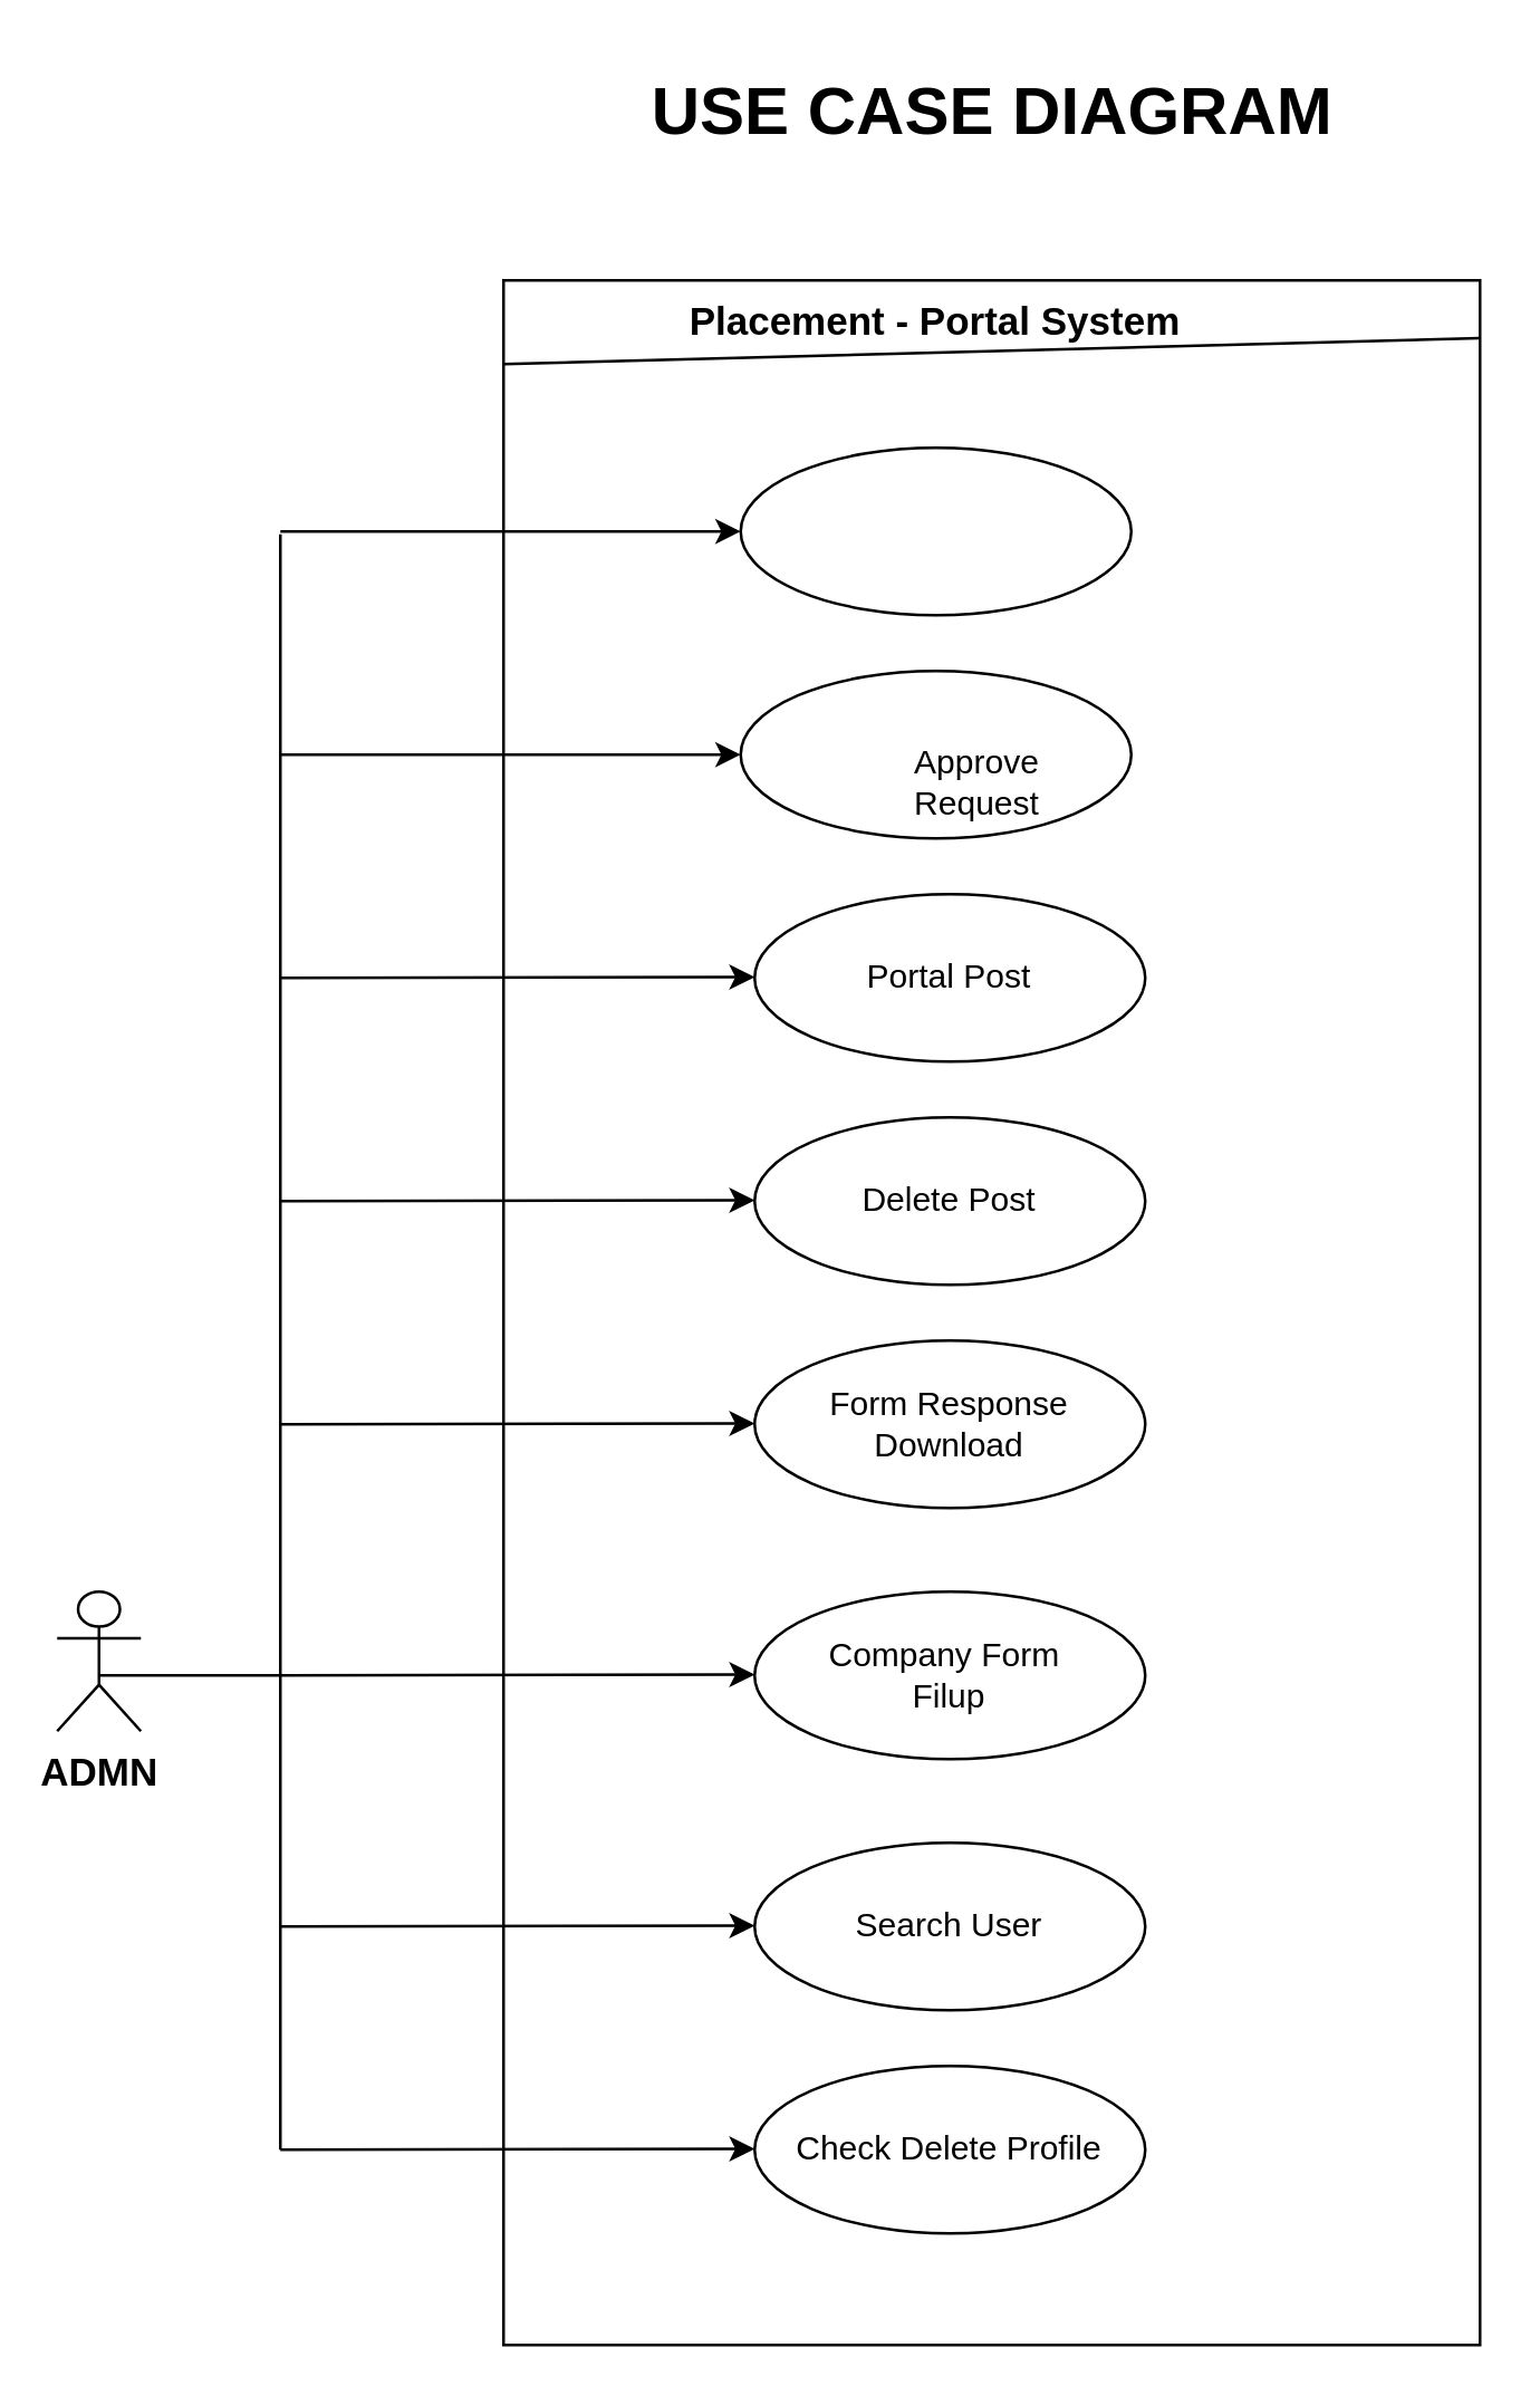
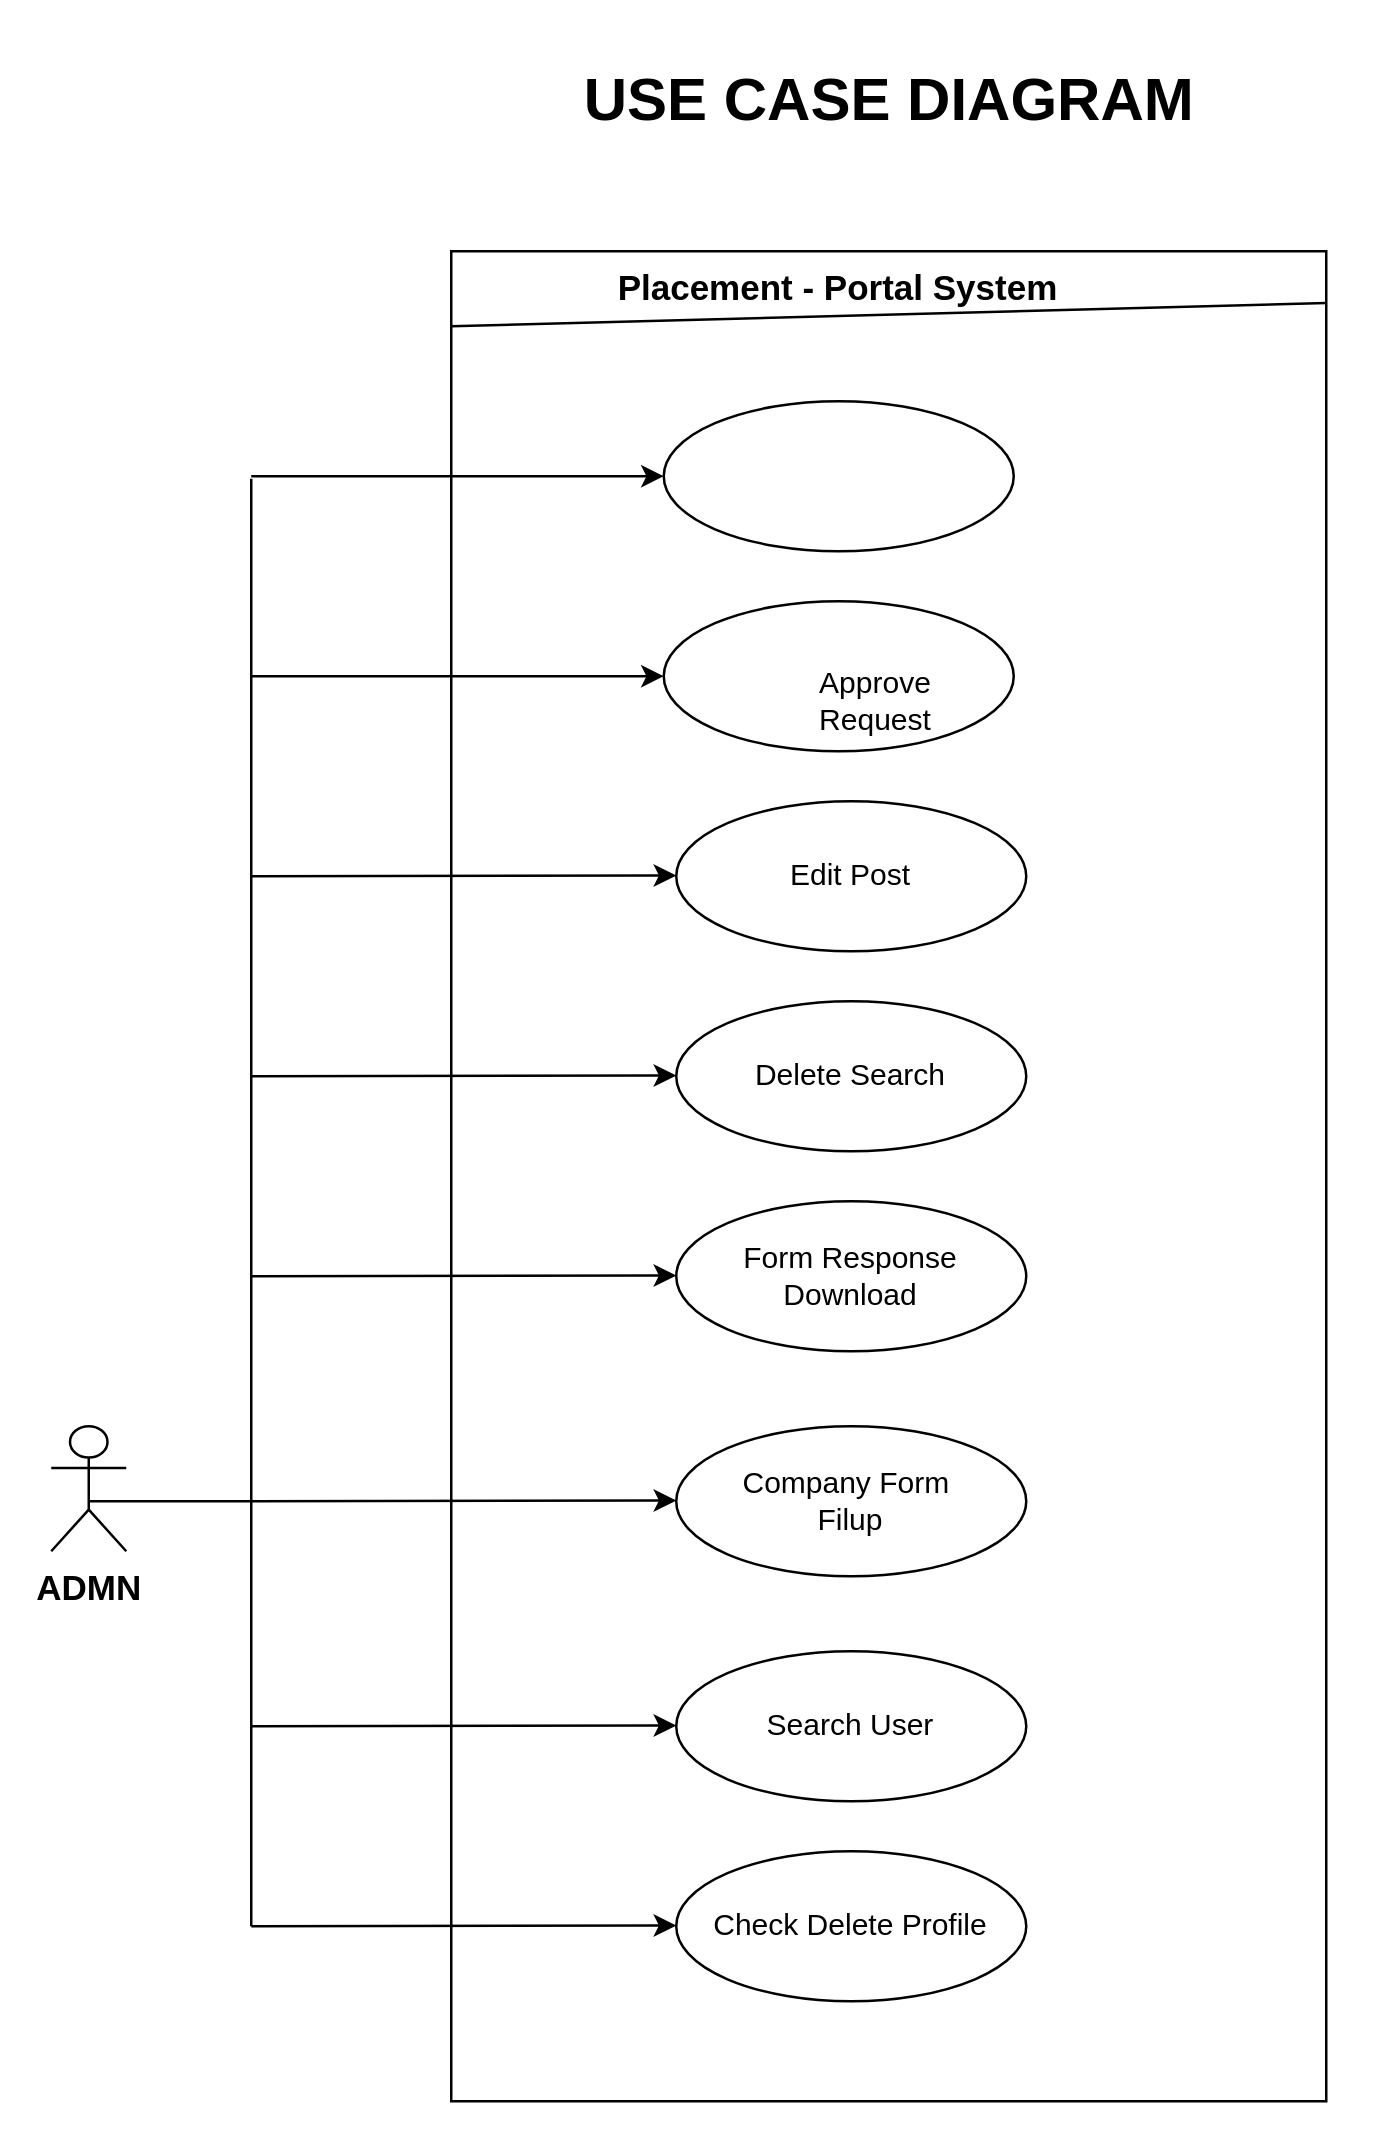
- <mxCell id="7" value="Portal Post" style="ellipse;whiteSpace=wrap;html=1;" vertex="1" parent="1"><mxGeometry x="270" y="320" width="140" height="60" as="geometry" /></mxCell>
+ <mxCell id="7" value="Edit Post" style="ellipse;whiteSpace=wrap;html=1;" vertex="1" parent="1"><mxGeometry x="270" y="320" width="140" height="60" as="geometry" /></mxCell>
- <mxCell id="6" value="Delete Post" style="ellipse;whiteSpace=wrap;html=1;" vertex="1" parent="1"><mxGeometry x="270" y="400" width="140" height="60" as="geometry" /></mxCell>
+ <mxCell id="6" value="Delete Search" style="ellipse;whiteSpace=wrap;html=1;" vertex="1" parent="1"><mxGeometry x="270" y="400" width="140" height="60" as="geometry" /></mxCell>
